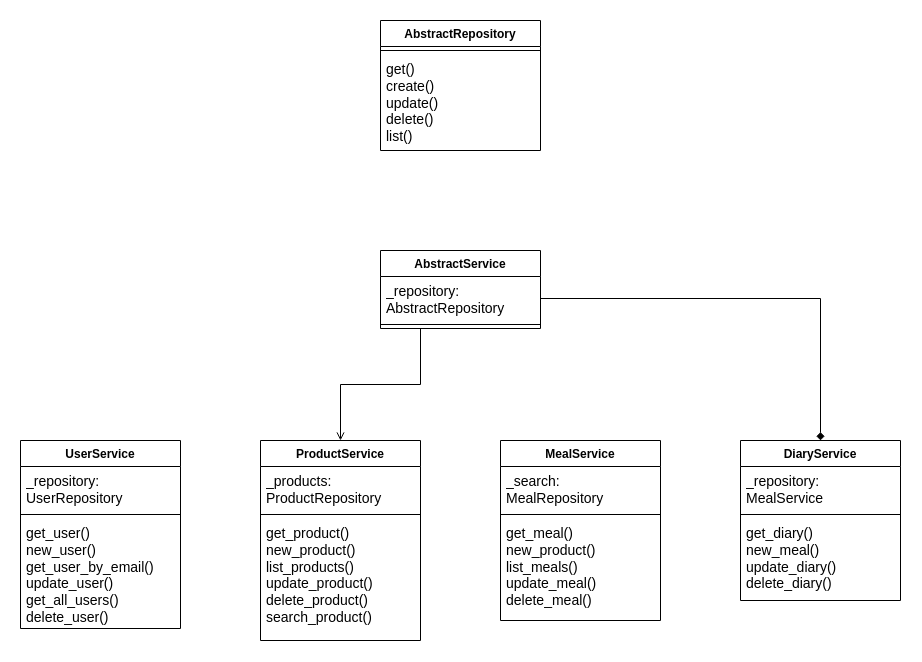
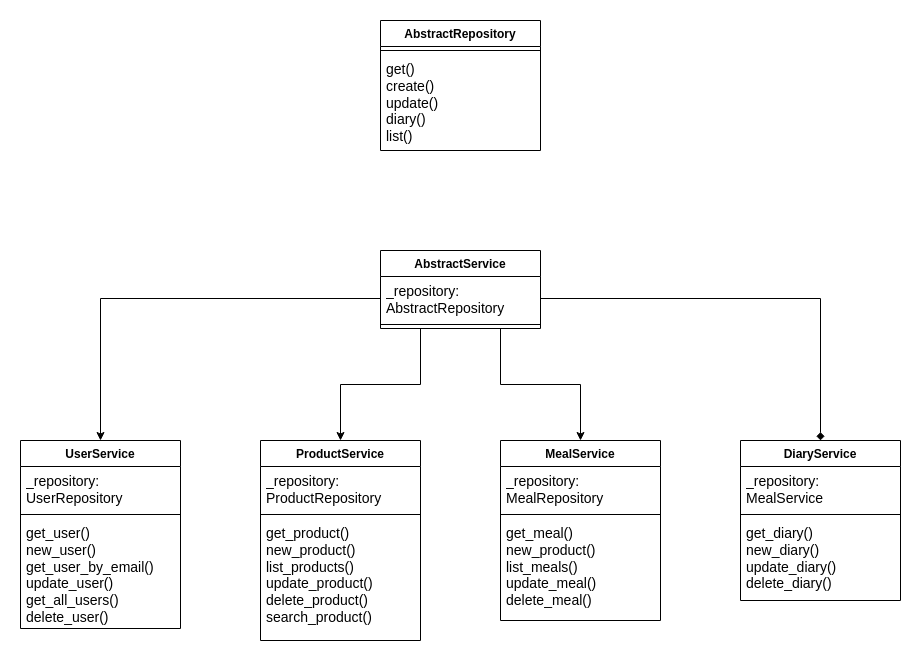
- <mxCell id="4" value="&lt;font style=&quot;font-size: 14px;&quot;&gt;get()&lt;br&gt;create()&lt;br&gt;update()&lt;br&gt;delete()&lt;br&gt;list()&lt;br&gt;&lt;/font&gt;" style="text;strokeColor=none;fillColor=none;align=left;verticalAlign=top;spacingLeft=4;spacingRight=4;overflow=hidden;rotatable=0;points=[[0,0.5],[1,0.5]];portConstraint=eastwest;whiteSpace=wrap;html=1;" parent="2" vertex="1"><mxGeometry y="34" width="160" height="96" as="geometry" /></mxCell>
+ <mxCell id="4" value="&lt;font style=&quot;font-size: 14px;&quot;&gt;get()&lt;br&gt;create()&lt;br&gt;update()&lt;br&gt;diary()&lt;br&gt;list()&lt;br&gt;&lt;/font&gt;" style="text;strokeColor=none;fillColor=none;align=left;verticalAlign=top;spacingLeft=4;spacingRight=4;overflow=hidden;rotatable=0;points=[[0,0.5],[1,0.5]];portConstraint=eastwest;whiteSpace=wrap;html=1;" parent="2" vertex="1"><mxGeometry y="34" width="160" height="96" as="geometry" /></mxCell>
+ <mxCell id="27" style="edgeStyle=orthogonalEdgeStyle;rounded=0;orthogonalLoop=1;jettySize=auto;html=1;exitX=0;exitY=0.5;exitDx=0;exitDy=0;entryX=0.5;entryY=0;entryDx=0;entryDy=0;" parent="1" source="8" target="10" edge="1"><mxGeometry relative="1" as="geometry" /></mxCell>
+ <mxCell id="5" style="edgeStyle=orthogonalEdgeStyle;rounded=0;orthogonalLoop=1;jettySize=auto;html=1;exitX=0.75;exitY=1;exitDx=0;exitDy=0;entryX=0.5;entryY=0;entryDx=0;entryDy=0;" parent="1" source="7" target="14" edge="1"><mxGeometry relative="1" as="geometry" /></mxCell>
- <mxCell id="6" style="edgeStyle=orthogonalEdgeStyle;rounded=0;orthogonalLoop=1;jettySize=auto;html=1;exitX=0.25;exitY=1;exitDx=0;exitDy=0;entryX=0.5;entryY=0;entryDx=0;entryDy=0;endArrow=open;" parent="1" source="7" target="18" edge="1"><mxGeometry relative="1" as="geometry" /></mxCell>
+ <mxCell id="6" style="edgeStyle=orthogonalEdgeStyle;rounded=0;orthogonalLoop=1;jettySize=auto;html=1;exitX=0.25;exitY=1;exitDx=0;exitDy=0;entryX=0.5;entryY=0;entryDx=0;entryDy=0;" parent="1" source="7" target="18" edge="1"><mxGeometry relative="1" as="geometry" /></mxCell>
- <mxCell id="15" value="&lt;font style=&quot;font-size: 14px;&quot;&gt;_search: MealRepository&lt;/font&gt;" style="text;strokeColor=none;fillColor=none;align=left;verticalAlign=top;spacingLeft=4;spacingRight=4;overflow=hidden;rotatable=0;points=[[0,0.5],[1,0.5]];portConstraint=eastwest;whiteSpace=wrap;html=1;" parent="14" vertex="1"><mxGeometry y="26" width="160" height="44" as="geometry" /></mxCell>
+ <mxCell id="15" value="&lt;font style=&quot;font-size: 14px;&quot;&gt;_repository: MealRepository&lt;/font&gt;" style="text;strokeColor=none;fillColor=none;align=left;verticalAlign=top;spacingLeft=4;spacingRight=4;overflow=hidden;rotatable=0;points=[[0,0.5],[1,0.5]];portConstraint=eastwest;whiteSpace=wrap;html=1;" parent="14" vertex="1"><mxGeometry y="26" width="160" height="44" as="geometry" /></mxCell>
- <mxCell id="19" value="&lt;font style=&quot;font-size: 14px;&quot;&gt;_products: ProductRepository&lt;/font&gt;" style="text;strokeColor=none;fillColor=none;align=left;verticalAlign=top;spacingLeft=4;spacingRight=4;overflow=hidden;rotatable=0;points=[[0,0.5],[1,0.5]];portConstraint=eastwest;whiteSpace=wrap;html=1;" parent="18" vertex="1"><mxGeometry y="26" width="160" height="44" as="geometry" /></mxCell>
+ <mxCell id="19" value="&lt;font style=&quot;font-size: 14px;&quot;&gt;_repository: ProductRepository&lt;/font&gt;" style="text;strokeColor=none;fillColor=none;align=left;verticalAlign=top;spacingLeft=4;spacingRight=4;overflow=hidden;rotatable=0;points=[[0,0.5],[1,0.5]];portConstraint=eastwest;whiteSpace=wrap;html=1;" parent="18" vertex="1"><mxGeometry y="26" width="160" height="44" as="geometry" /></mxCell>
- <mxCell id="25" value="&lt;font style=&quot;font-size: 14px;&quot;&gt;get_diary()&lt;br style=&quot;border-color: var(--border-color);&quot;&gt;new_meal()&lt;br style=&quot;border-color: var(--border-color);&quot;&gt;update_diary()&lt;br style=&quot;border-color: var(--border-color);&quot;&gt;delete_diary()&lt;br&gt;&lt;/font&gt;" style="text;strokeColor=none;fillColor=none;align=left;verticalAlign=top;spacingLeft=4;spacingRight=4;overflow=hidden;rotatable=0;points=[[0,0.5],[1,0.5]];portConstraint=eastwest;whiteSpace=wrap;html=1;" parent="22" vertex="1"><mxGeometry y="78" width="160" height="82" as="geometry" /></mxCell>
+ <mxCell id="25" value="&lt;font style=&quot;font-size: 14px;&quot;&gt;get_diary()&lt;br style=&quot;border-color: var(--border-color);&quot;&gt;new_diary()&lt;br style=&quot;border-color: var(--border-color);&quot;&gt;update_diary()&lt;br style=&quot;border-color: var(--border-color);&quot;&gt;delete_diary()&lt;br&gt;&lt;/font&gt;" style="text;strokeColor=none;fillColor=none;align=left;verticalAlign=top;spacingLeft=4;spacingRight=4;overflow=hidden;rotatable=0;points=[[0,0.5],[1,0.5]];portConstraint=eastwest;whiteSpace=wrap;html=1;" parent="22" vertex="1"><mxGeometry y="78" width="160" height="82" as="geometry" /></mxCell>
